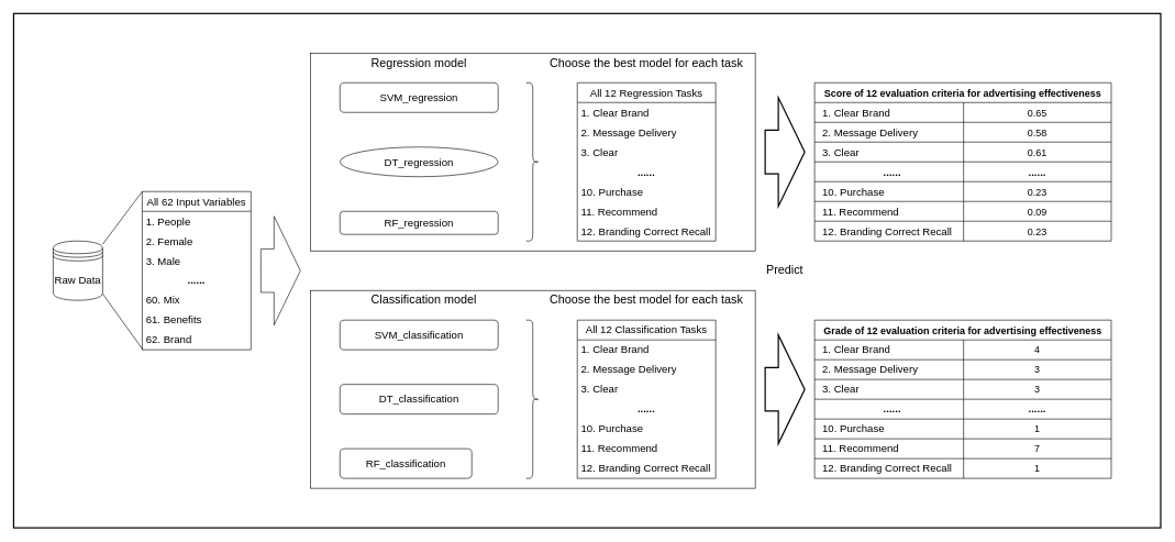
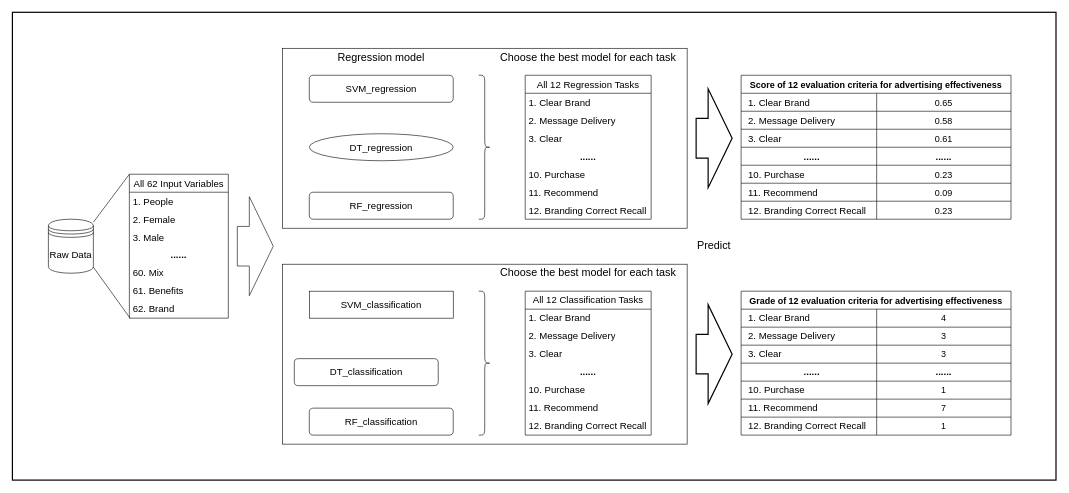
- <mxCell id="19" value="RF_regression" style="rounded=1;whiteSpace=wrap;html=1;fontSize=16;movable=1;resizable=1;rotatable=1;deletable=1;editable=1;connectable=1;" parent="1" vertex="1"><mxGeometry x="515" y="320" width="240" height="35" as="geometry" /></mxCell>
+ <mxCell id="19" value="RF_regression" style="rounded=1;whiteSpace=wrap;html=1;fontSize=16;movable=1;resizable=1;rotatable=1;deletable=1;editable=1;connectable=1;" parent="1" vertex="1"><mxGeometry x="515" y="320" width="240" height="45" as="geometry" /></mxCell>
- <mxCell id="34" value="Classification model" style="text;strokeColor=none;align=center;fillColor=none;html=1;verticalAlign=middle;whiteSpace=wrap;rounded=0;fontSize=18;movable=1;resizable=1;rotatable=1;deletable=1;editable=1;connectable=1;" vertex="1" parent="1"><mxGeometry x="560" y="440" width="165" height="30" as="geometry" /></mxCell>
- <mxCell id="35" value="SVM_classification" style="rounded=1;whiteSpace=wrap;html=1;fontSize=16;movable=1;resizable=1;rotatable=1;deletable=1;editable=1;connectable=1;" vertex="1" parent="1"><mxGeometry x="515" y="485" width="240" height="45" as="geometry" /></mxCell>
+ <mxCell id="35" value="SVM_classification" style="whiteSpace=wrap;html=1;fontSize=16;movable=1;resizable=1;rotatable=1;deletable=1;editable=1;connectable=1;rounded=0;" vertex="1" parent="1"><mxGeometry x="515" y="485" width="240" height="45" as="geometry" /></mxCell>
- <mxCell id="36" value="DT_classification" style="rounded=1;whiteSpace=wrap;html=1;fontSize=16;movable=1;resizable=1;rotatable=1;deletable=1;editable=1;connectable=1;" vertex="1" parent="1"><mxGeometry x="515" y="582.5" width="240" height="45" as="geometry" /></mxCell>
+ <mxCell id="36" value="DT_classification" style="rounded=1;whiteSpace=wrap;html=1;fontSize=16;movable=1;resizable=1;rotatable=1;deletable=1;editable=1;connectable=1;" vertex="1" parent="1"><mxGeometry x="490" y="597.5" width="240" height="45" as="geometry" /></mxCell>
- <mxCell id="37" value="RF_classification" style="rounded=1;whiteSpace=wrap;html=1;fontSize=16;movable=1;resizable=1;rotatable=1;deletable=1;editable=1;connectable=1;" vertex="1" parent="1"><mxGeometry x="515" y="680" width="200" height="45" as="geometry" /></mxCell>
+ <mxCell id="37" value="RF_classification" style="rounded=1;whiteSpace=wrap;html=1;fontSize=16;movable=1;resizable=1;rotatable=1;deletable=1;editable=1;connectable=1;" vertex="1" parent="1"><mxGeometry x="515" y="680" width="240" height="45" as="geometry" /></mxCell>
